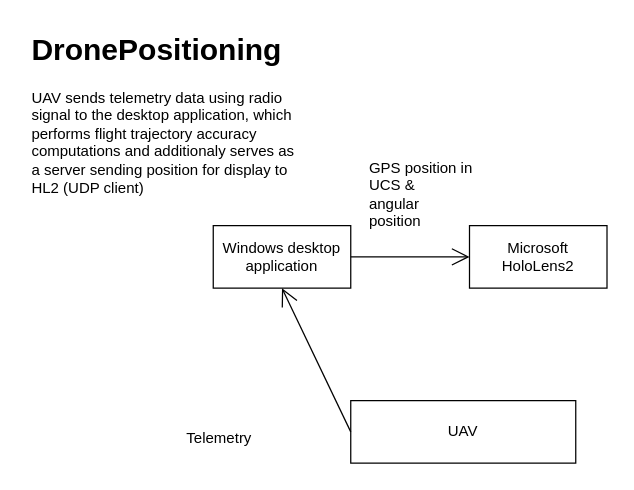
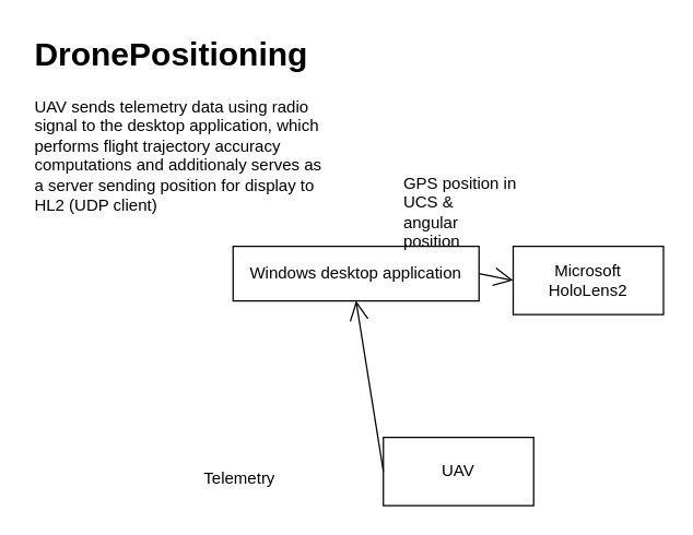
- <mxCell id="2" value="Windows desktop application" style="html=1;whiteSpace=wrap;" vertex="1" parent="1"><mxGeometry x="170" y="180" width="110" height="50" as="geometry" /></mxCell>
+ <mxCell id="2" value="Windows desktop application" style="html=1;whiteSpace=wrap;" vertex="1" parent="1"><mxGeometry x="170" y="180" width="180" height="40" as="geometry" /></mxCell>
- <mxCell id="4" value="UAV" style="html=1;whiteSpace=wrap;" vertex="1" parent="1"><mxGeometry x="280" y="320" width="180" height="50" as="geometry" /></mxCell>
+ <mxCell id="4" value="UAV" style="html=1;whiteSpace=wrap;" vertex="1" parent="1"><mxGeometry x="280" y="320" width="110" height="50" as="geometry" /></mxCell>
